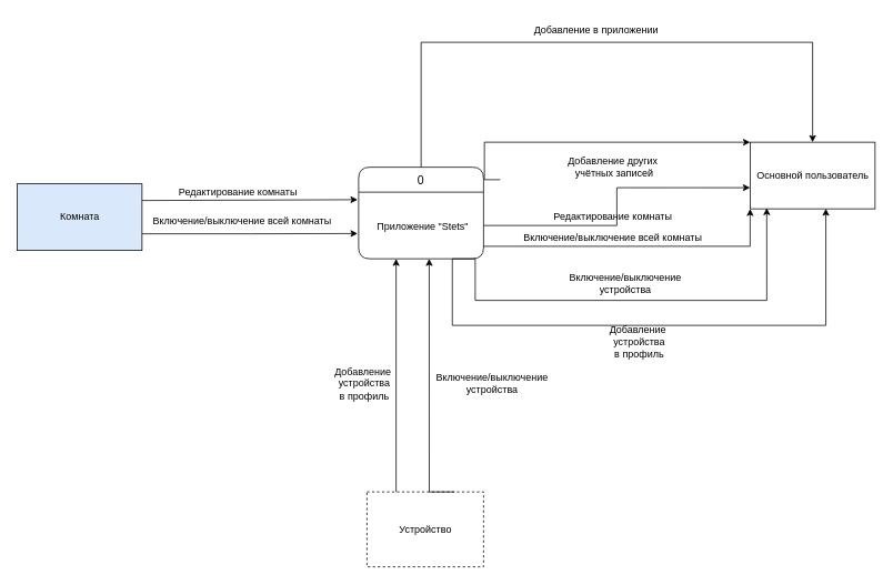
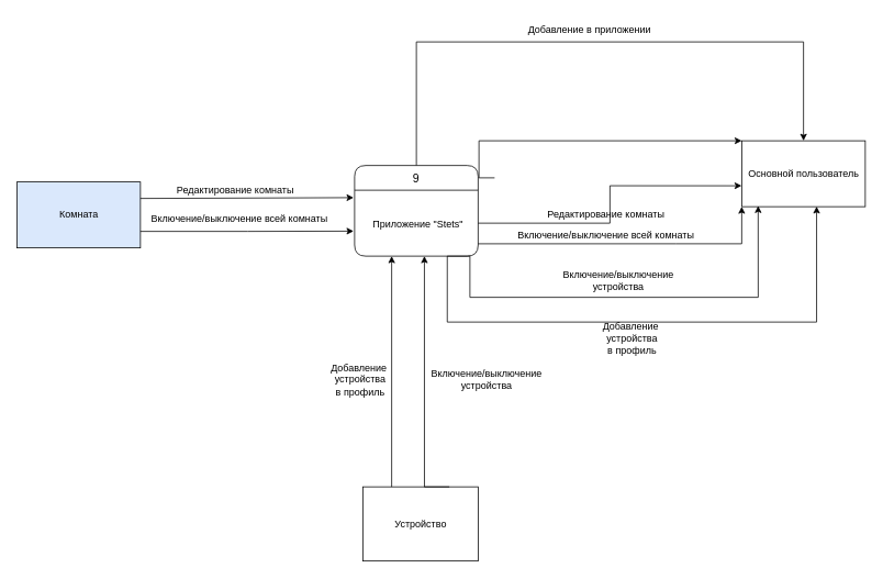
- <mxCell id="11" value="Добавление других&lt;br&gt;&amp;nbsp;учётных записей" style="text;html=1;align=center;verticalAlign=middle;resizable=0;points=[];autosize=1;strokeColor=none;fillColor=none;" parent="1" vertex="1"><mxGeometry x="670" y="180" width="130" height="40" as="geometry" /></mxCell>
- <mxCell id="3" value="0" style="swimlane;childLayout=stackLayout;horizontal=1;startSize=30;horizontalStack=0;rounded=1;fontSize=14;fontStyle=0;strokeWidth=1;resizeParent=0;resizeLast=1;shadow=0;dashed=0;align=center;fillColor=#FFFFFF;" parent="1" vertex="1"><mxGeometry x="430" y="200" width="150" height="110" as="geometry" /></mxCell>
+ <mxCell id="3" value="9" style="swimlane;childLayout=stackLayout;horizontal=1;startSize=30;horizontalStack=0;rounded=1;fontSize=14;fontStyle=0;strokeWidth=1;resizeParent=0;resizeLast=1;shadow=0;dashed=0;align=center;fillColor=#FFFFFF;" parent="1" vertex="1"><mxGeometry x="430" y="200" width="150" height="110" as="geometry" /></mxCell>
- <mxCell id="7" value="Устройство" style="html=1;dashed=1;whitespace=wrap;" parent="1" vertex="1"><mxGeometry x="440" y="590" width="140" height="90" as="geometry" /></mxCell>
+ <mxCell id="7" value="Устройство" style="html=1;dashed=0;whitespace=wrap;" parent="1" vertex="1"><mxGeometry x="440" y="590" width="140" height="90" as="geometry" /></mxCell>
